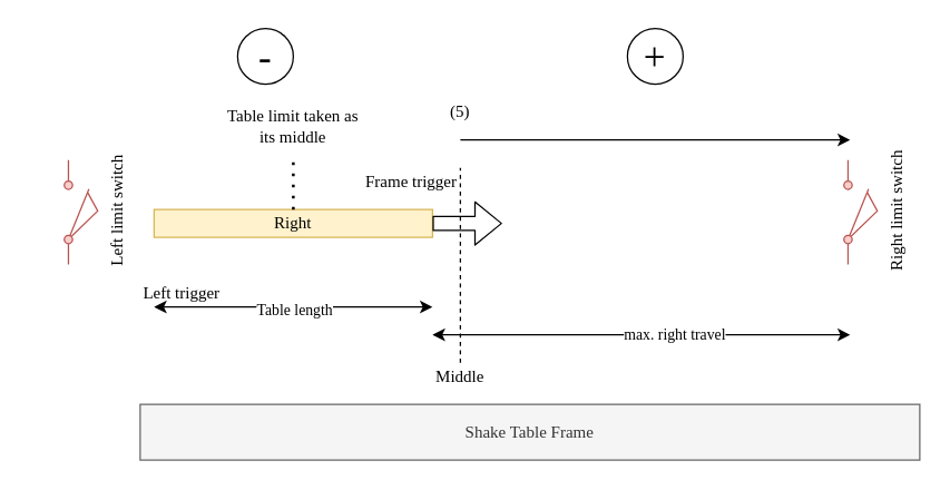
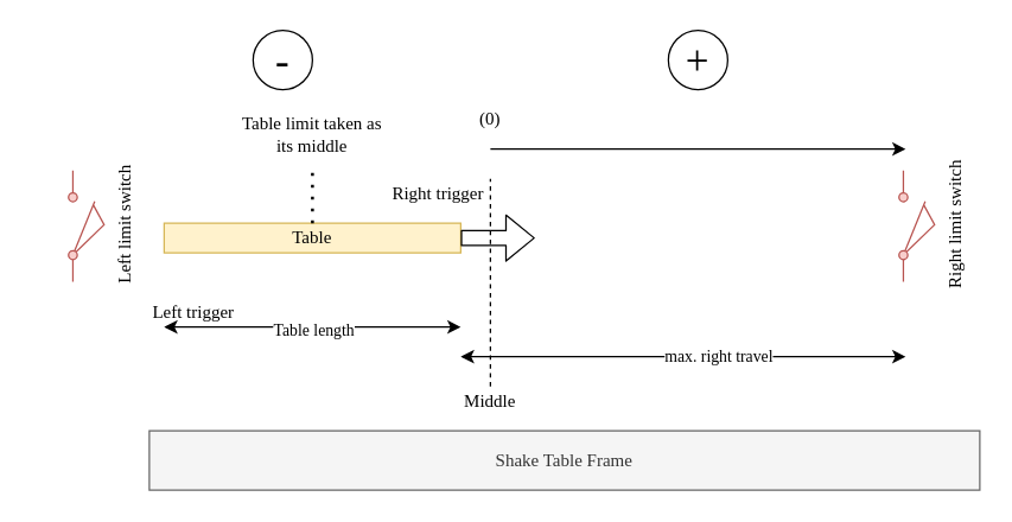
- <mxCell id="13" value="(5)" style="text;html=1;strokeColor=none;fillColor=none;align=center;verticalAlign=middle;whiteSpace=wrap;rounded=0;fontFamily=B612;fontSource=https%3A%2F%2Ffonts.googleapis.com%2Fcss%3Ffamily%3DB612;" vertex="1" parent="1"><mxGeometry x="310" y="70" width="40" height="20" as="geometry" /></mxCell>
+ <mxCell id="13" value="(0)" style="text;html=1;strokeColor=none;fillColor=none;align=center;verticalAlign=middle;whiteSpace=wrap;rounded=0;fontFamily=B612;fontSource=https%3A%2F%2Ffonts.googleapis.com%2Fcss%3Ffamily%3DB612;" vertex="1" parent="1"><mxGeometry x="310" y="70" width="40" height="20" as="geometry" /></mxCell>
- <mxCell id="11" value="Frame trigger" style="text;html=1;strokeColor=none;fillColor=none;align=center;verticalAlign=middle;whiteSpace=wrap;rounded=0;fontFamily=B612;fontSource=https%3A%2F%2Ffonts.googleapis.com%2Fcss%3Ffamily%3DB612;" vertex="1" parent="1"><mxGeometry x="260" y="120" width="70" height="20" as="geometry" /></mxCell>
+ <mxCell id="11" value="Right trigger" style="text;html=1;strokeColor=none;fillColor=none;align=center;verticalAlign=middle;whiteSpace=wrap;rounded=0;fontFamily=B612;fontSource=https%3A%2F%2Ffonts.googleapis.com%2Fcss%3Ffamily%3DB612;" vertex="1" parent="1"><mxGeometry x="260" y="120" width="70" height="20" as="geometry" /></mxCell>
- <mxCell id="4" value="Right" style="rounded=0;whiteSpace=wrap;html=1;fontFamily=B612;fontSource=https%3A%2F%2Ffonts.googleapis.com%2Fcss%3Ffamily%3DB612;fillColor=#fff2cc;strokeColor=#d6b656;" vertex="1" parent="1"><mxGeometry x="110" y="150" width="200" height="20" as="geometry" /></mxCell>
+ <mxCell id="4" value="Table" style="rounded=0;whiteSpace=wrap;html=1;fontFamily=B612;fontSource=https%3A%2F%2Ffonts.googleapis.com%2Fcss%3Ffamily%3DB612;fillColor=#fff2cc;strokeColor=#d6b656;" vertex="1" parent="1"><mxGeometry x="110" y="150" width="200" height="20" as="geometry" /></mxCell>
